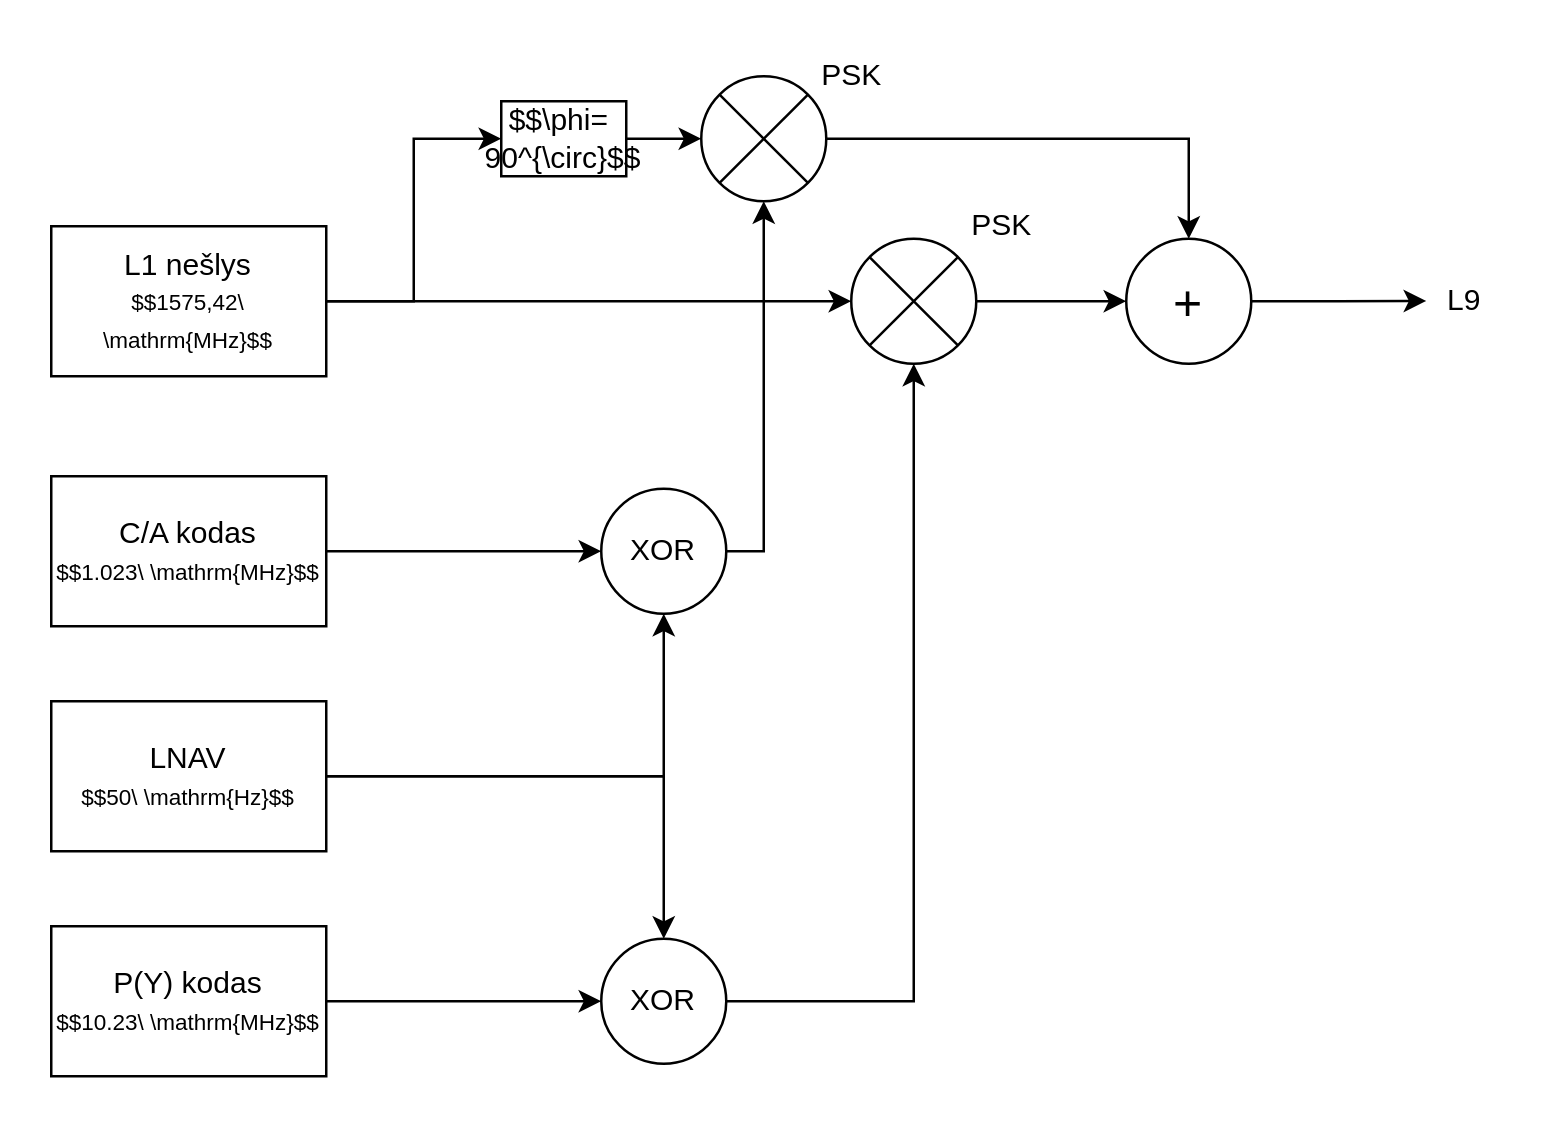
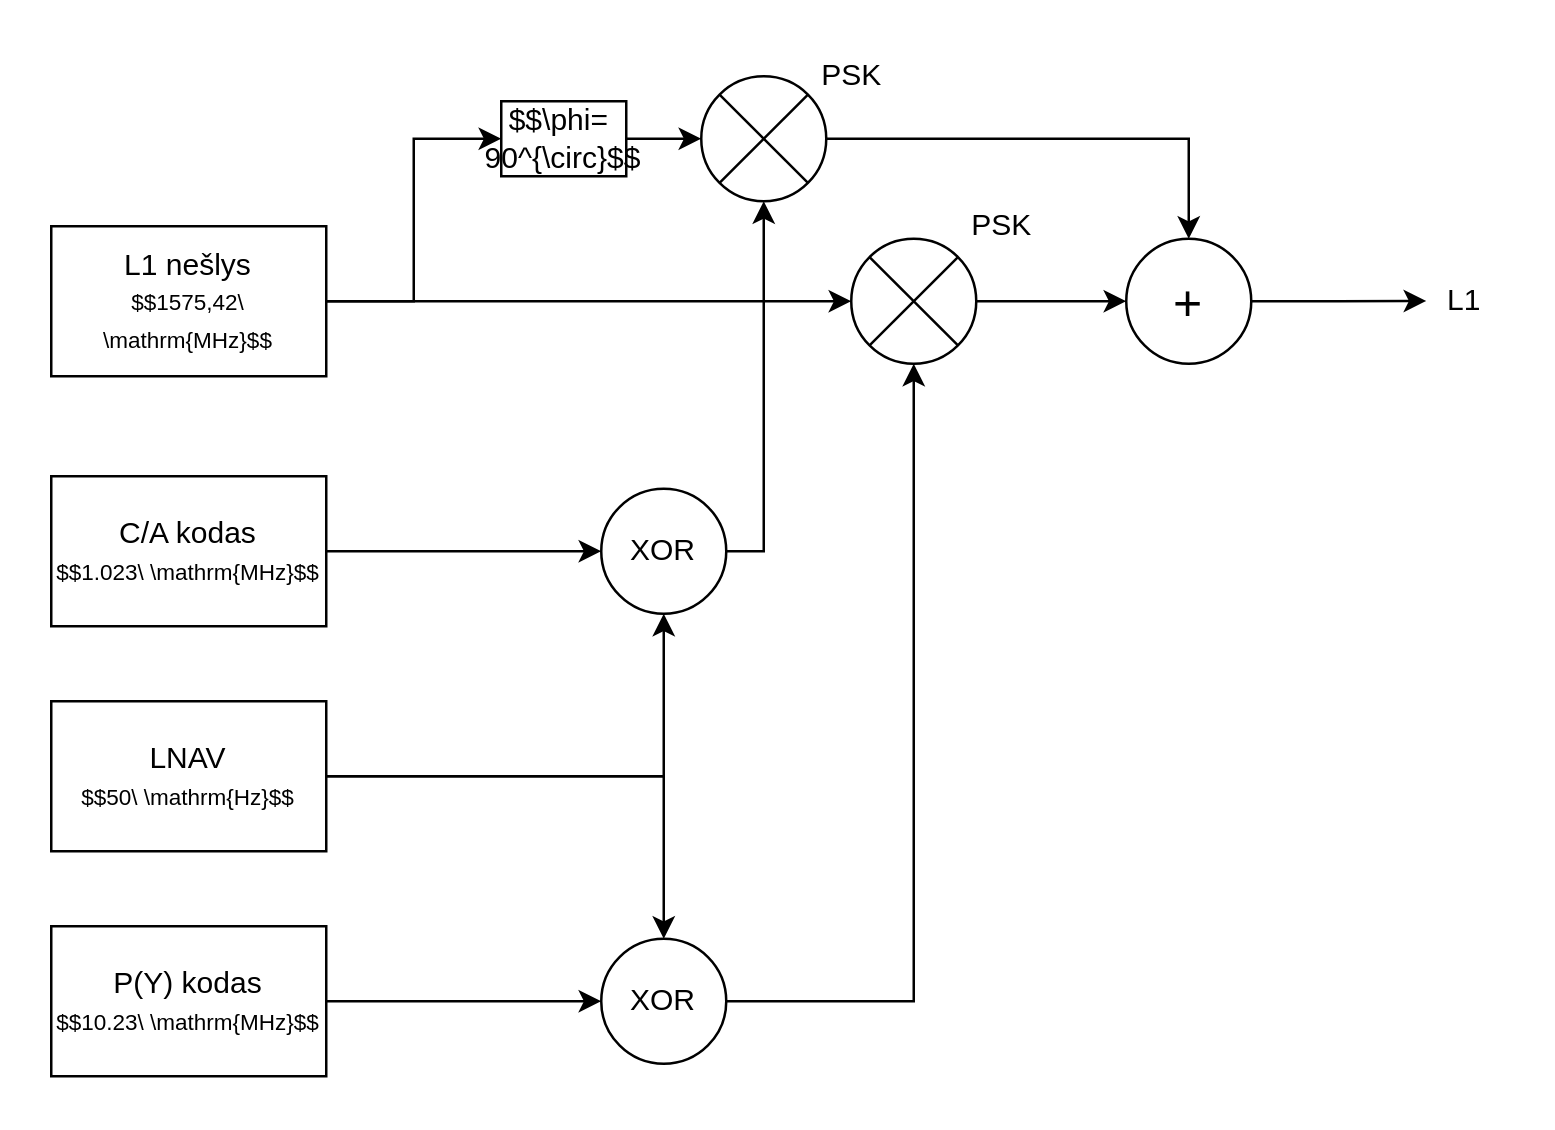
- <mxCell id="29" value="L9" style="text;html=1;align=center;verticalAlign=middle;resizable=0;points=[];autosize=1;strokeColor=none;" vertex="1" parent="1"><mxGeometry x="570" y="110" width="30" height="20" as="geometry" /></mxCell>
+ <mxCell id="29" value="L1" style="text;html=1;align=center;verticalAlign=middle;resizable=0;points=[];autosize=1;strokeColor=none;" vertex="1" parent="1"><mxGeometry x="570" y="110" width="30" height="20" as="geometry" /></mxCell>
